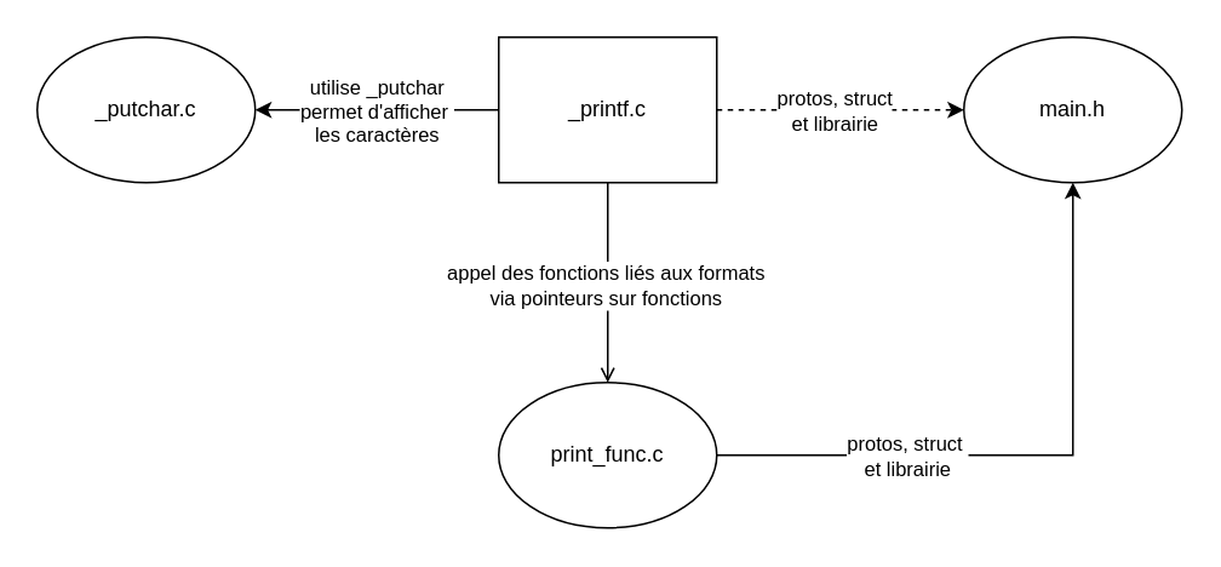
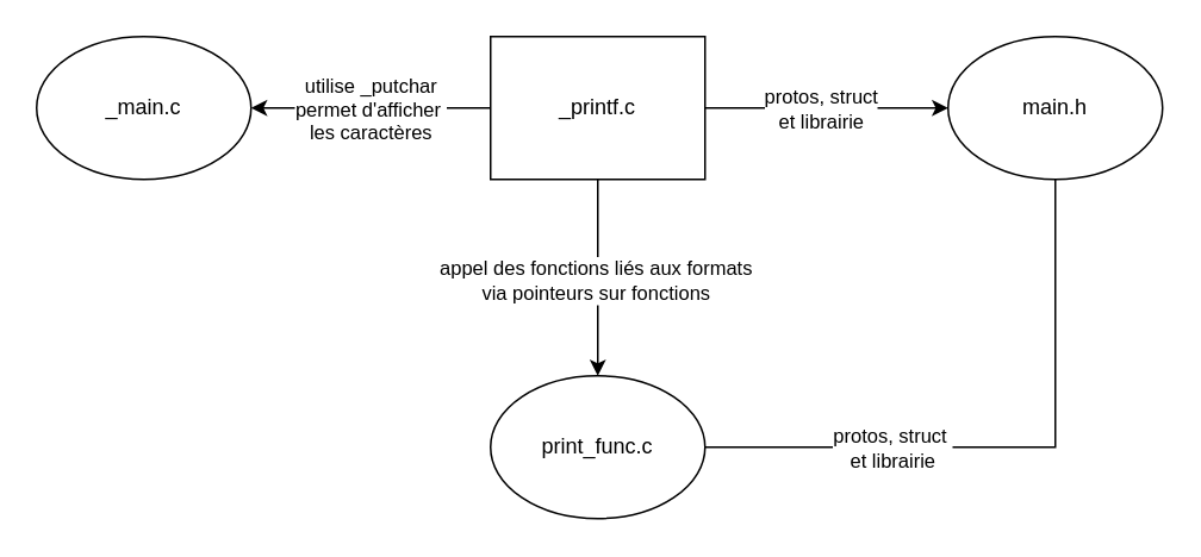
- <mxCell id="13" value="_putchar.c" style="ellipse;whiteSpace=wrap;html=1;" vertex="1" parent="1"><mxGeometry x="20" y="20" width="120" height="80" as="geometry" /></mxCell>
+ <mxCell id="13" value="_main.c" style="ellipse;whiteSpace=wrap;html=1;" vertex="1" parent="1"><mxGeometry x="20" y="20" width="120" height="80" as="geometry" /></mxCell>
- <mxCell id="2" style="edgeStyle=orthogonalEdgeStyle;rounded=0;orthogonalLoop=1;jettySize=auto;html=1;exitX=1;exitY=0.5;exitDx=0;exitDy=0;entryX=0;entryY=0.5;entryDx=0;entryDy=0;dashed=1;" edge="1" parent="1" source="8" target="12"><mxGeometry relative="1" as="geometry" /></mxCell>
+ <mxCell id="2" style="edgeStyle=orthogonalEdgeStyle;rounded=0;orthogonalLoop=1;jettySize=auto;html=1;exitX=1;exitY=0.5;exitDx=0;exitDy=0;entryX=0;entryY=0.5;entryDx=0;entryDy=0;" edge="1" parent="1" source="8" target="12"><mxGeometry relative="1" as="geometry" /></mxCell>
- <mxCell id="9" style="edgeStyle=orthogonalEdgeStyle;rounded=0;orthogonalLoop=1;jettySize=auto;html=1;entryX=0.5;entryY=1;entryDx=0;entryDy=0;" edge="1" parent="1" source="11" target="12"><mxGeometry relative="1" as="geometry" /></mxCell>
+ <mxCell id="9" style="edgeStyle=orthogonalEdgeStyle;rounded=0;orthogonalLoop=1;jettySize=auto;html=1;entryX=0.5;entryY=1;entryDx=0;entryDy=0;endArrow=none;" edge="1" parent="1" source="11" target="12"><mxGeometry relative="1" as="geometry" /></mxCell>
- <mxCell id="4" style="edgeStyle=orthogonalEdgeStyle;rounded=0;orthogonalLoop=1;jettySize=auto;html=1;entryX=0.5;entryY=0;entryDx=0;entryDy=0;endArrow=open;" edge="1" parent="1" source="8" target="11"><mxGeometry relative="1" as="geometry" /></mxCell>
+ <mxCell id="4" style="edgeStyle=orthogonalEdgeStyle;rounded=0;orthogonalLoop=1;jettySize=auto;html=1;entryX=0.5;entryY=0;entryDx=0;entryDy=0;" edge="1" parent="1" source="8" target="11"><mxGeometry relative="1" as="geometry" /></mxCell>
